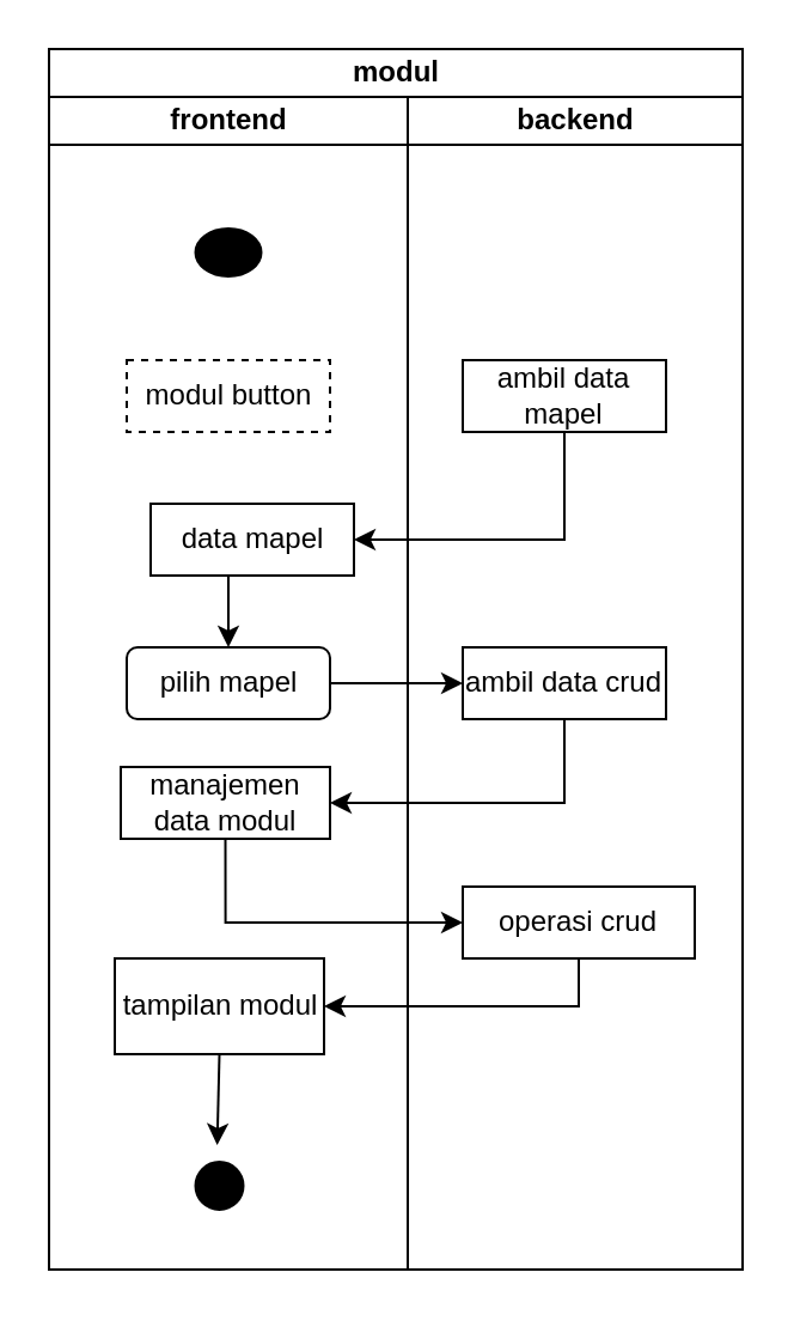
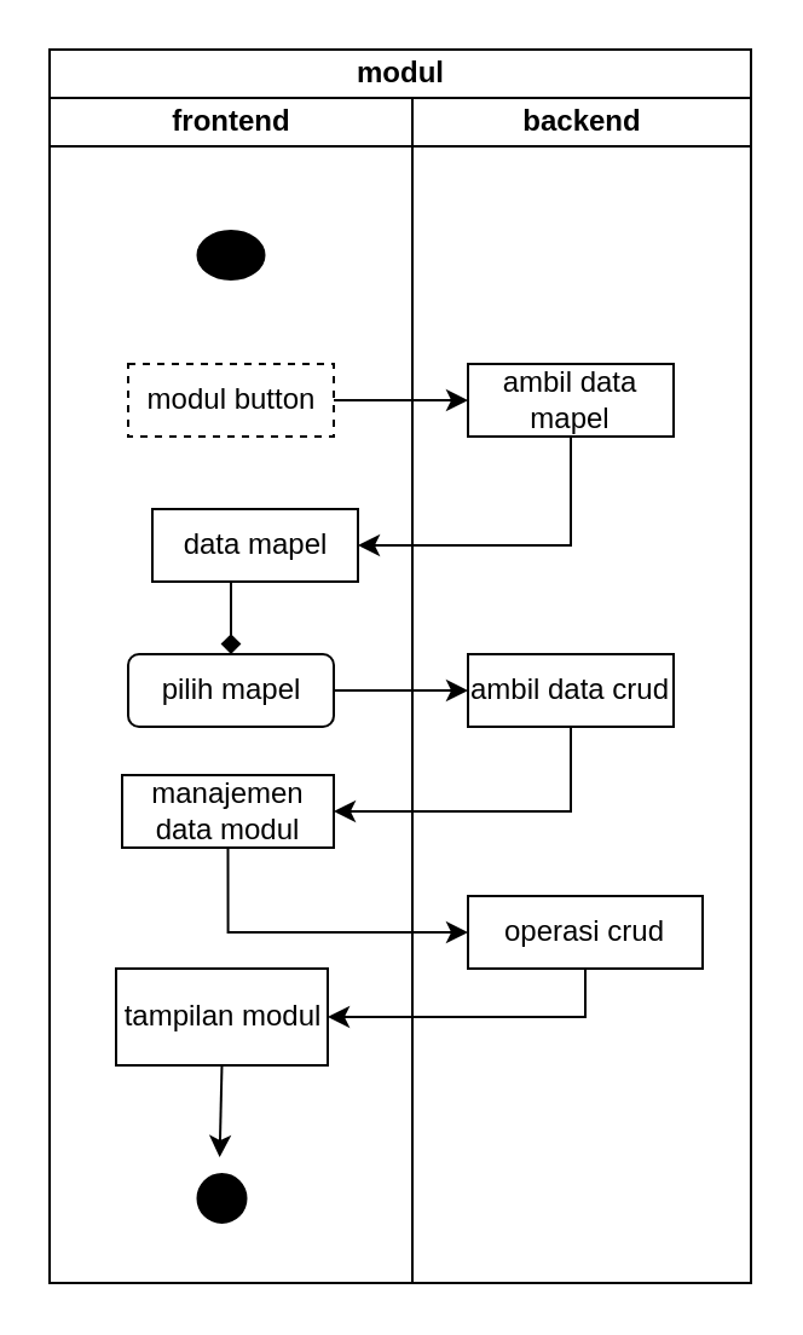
+ <mxCell id="18" style="edgeStyle=orthogonalEdgeStyle;rounded=0;orthogonalLoop=1;jettySize=auto;html=1;exitX=1;exitY=0.5;exitDx=0;exitDy=0;entryX=0;entryY=0.5;entryDx=0;entryDy=0;" edge="1" parent="2" source="6" target="15"><mxGeometry relative="1" as="geometry" /></mxCell>
- <mxCell id="7" style="edgeStyle=orthogonalEdgeStyle;rounded=0;orthogonalLoop=1;jettySize=auto;html=1;exitX=0.5;exitY=1;exitDx=0;exitDy=0;entryX=0.5;entryY=0;entryDx=0;entryDy=0;" edge="1" parent="3" source="8" target="9"><mxGeometry relative="1" as="geometry" /></mxCell>
+ <mxCell id="7" style="edgeStyle=orthogonalEdgeStyle;rounded=0;orthogonalLoop=1;jettySize=auto;html=1;exitX=0.5;exitY=1;exitDx=0;exitDy=0;entryX=0.5;entryY=0;entryDx=0;entryDy=0;endArrow=diamond;" edge="1" parent="3" source="8" target="9"><mxGeometry relative="1" as="geometry" /></mxCell>
